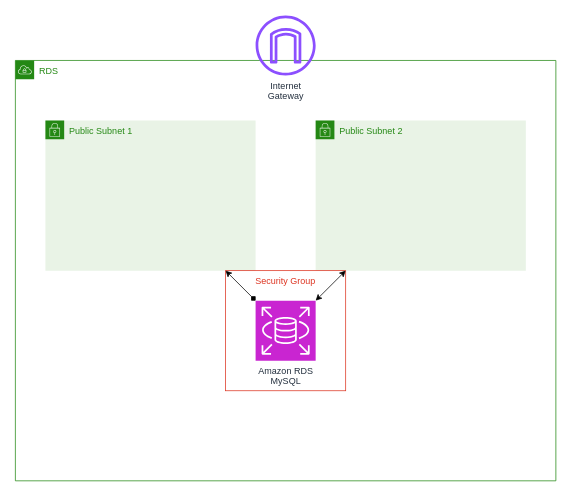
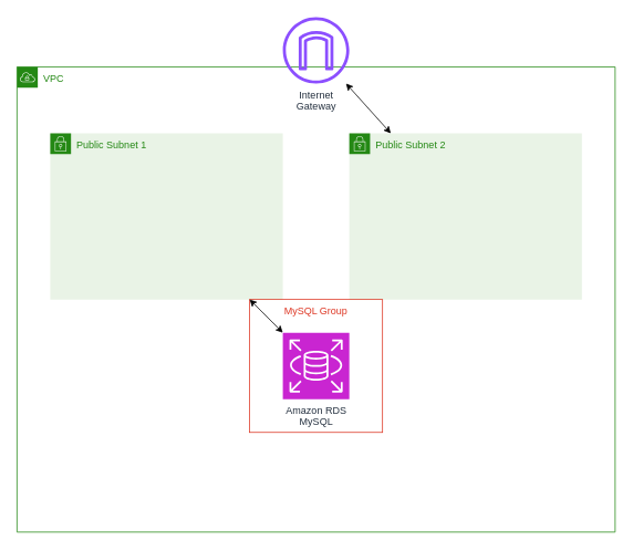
- <mxCell id="2" value="RDS" style="points=[[0,0],[0.25,0],[0.5,0],[0.75,0],[1,0],[1,0.25],[1,0.5],[1,0.75],[1,1],[0.75,1],[0.5,1],[0.25,1],[0,1],[0,0.75],[0,0.5],[0,0.25]];outlineConnect=0;gradientColor=none;html=1;whiteSpace=wrap;fontSize=12;fontStyle=0;container=1;pointerEvents=0;collapsible=0;recursiveResize=0;shape=mxgraph.aws4.group;grIcon=mxgraph.aws4.group_vpc;strokeColor=#248814;fillColor=none;verticalAlign=top;align=left;spacingLeft=30;fontColor=#248814;dashed=0;" vertex="1" parent="1"><mxGeometry x="20" y="80" width="720" height="560" as="geometry" /></mxCell>
+ <mxCell id="2" value="VPC" style="points=[[0,0],[0.25,0],[0.5,0],[0.75,0],[1,0],[1,0.25],[1,0.5],[1,0.75],[1,1],[0.75,1],[0.5,1],[0.25,1],[0,1],[0,0.75],[0,0.5],[0,0.25]];outlineConnect=0;gradientColor=none;html=1;whiteSpace=wrap;fontSize=12;fontStyle=0;container=1;pointerEvents=0;collapsible=0;recursiveResize=0;shape=mxgraph.aws4.group;grIcon=mxgraph.aws4.group_vpc;strokeColor=#248814;fillColor=none;verticalAlign=top;align=left;spacingLeft=30;fontColor=#248814;dashed=0;" vertex="1" parent="1"><mxGeometry x="20" y="80" width="720" height="560" as="geometry" /></mxCell>
- <mxCell id="6" value="Security Group" style="fillColor=none;strokeColor=#DD3522;verticalAlign=top;fontStyle=0;fontColor=#DD3522;whiteSpace=wrap;html=1;" vertex="1" parent="2"><mxGeometry x="280" y="280" width="160" height="160" as="geometry" /></mxCell>
+ <mxCell id="6" value="MySQL Group" style="fillColor=none;strokeColor=#DD3522;verticalAlign=top;fontStyle=0;fontColor=#DD3522;whiteSpace=wrap;html=1;" vertex="1" parent="2"><mxGeometry x="280" y="280" width="160" height="160" as="geometry" /></mxCell>
- <mxCell id="9" value="" style="endArrow=classic;startArrow=classic;html=1;rounded=0;" edge="1" parent="1" source="4" target="5"><mxGeometry width="50" height="50" relative="1" as="geometry" /></mxCell>
+ <mxCell id="9" value="" style="endArrow=classic;startArrow=classic;html=1;rounded=0;" edge="1" parent="1" source="4" target="7"><mxGeometry width="50" height="50" relative="1" as="geometry" /></mxCell>
- <mxCell id="8" value="" style="endArrow=diamond;startArrow=classic;html=1;rounded=0;" edge="1" parent="1" source="3" target="5"><mxGeometry width="50" height="50" relative="1" as="geometry" /></mxCell>
+ <mxCell id="8" value="" style="endArrow=classic;startArrow=classic;html=1;rounded=0;" edge="1" parent="1" source="3" target="5"><mxGeometry width="50" height="50" relative="1" as="geometry" /></mxCell>
